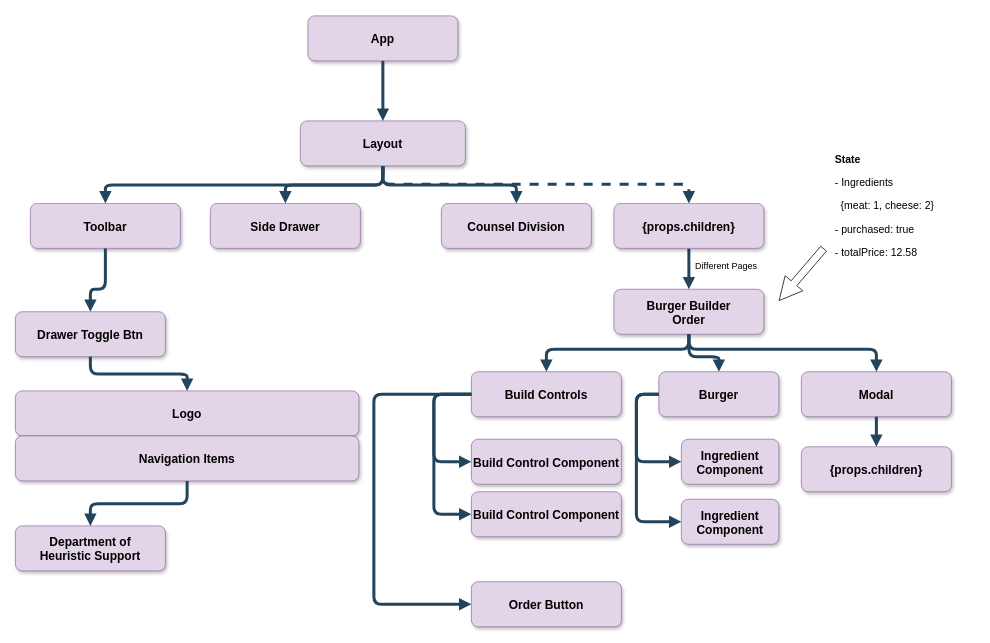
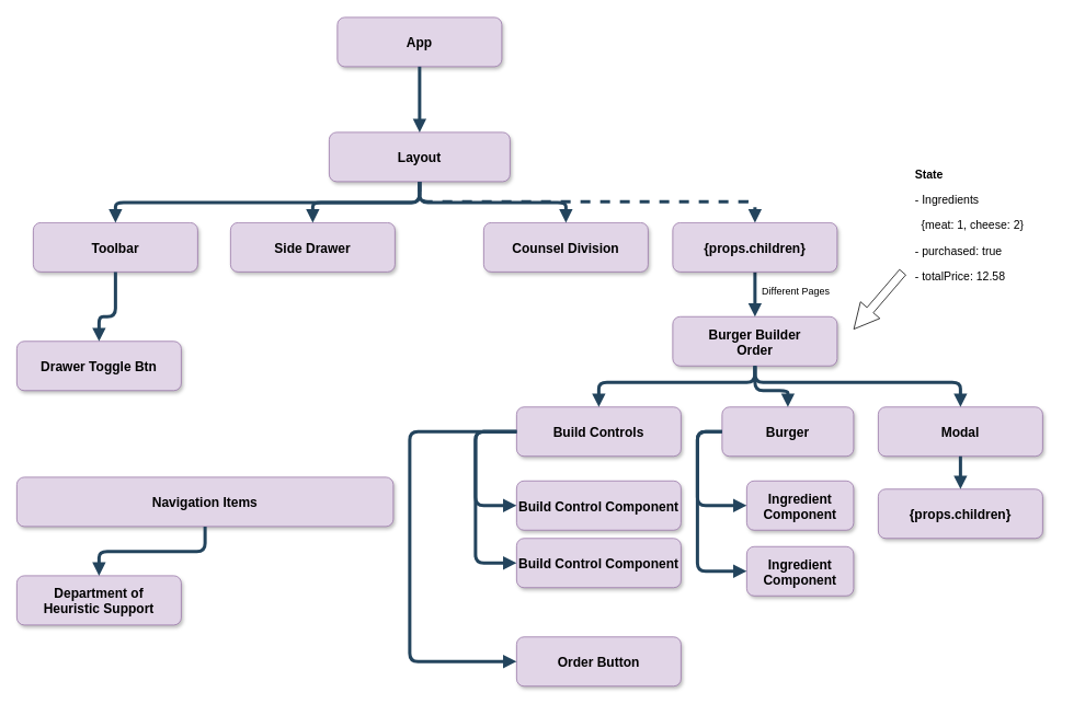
- <mxCell id="18" value="" style="edgeStyle=elbowEdgeStyle;elbow=vertical;strokeWidth=4;endArrow=block;endFill=1;fontStyle=1;strokeColor=#23445D;" parent="1" source="7" target="8" edge="1"><mxGeometry x="62" y="165.5" width="100" height="100" as="geometry"><mxPoint x="-200" y="80.5" as="sourcePoint" /><mxPoint x="-100" y="-19.5" as="targetPoint" /></mxGeometry></mxCell>
- <mxCell id="8" value="Logo" style="rounded=1;fillColor=#e1d5e7;strokeColor=#9673a6;shadow=1;fontStyle=1;fontSize=16;" parent="1" vertex="1"><mxGeometry x="20" y="520.5" width="458" height="60" as="geometry" /></mxCell>
